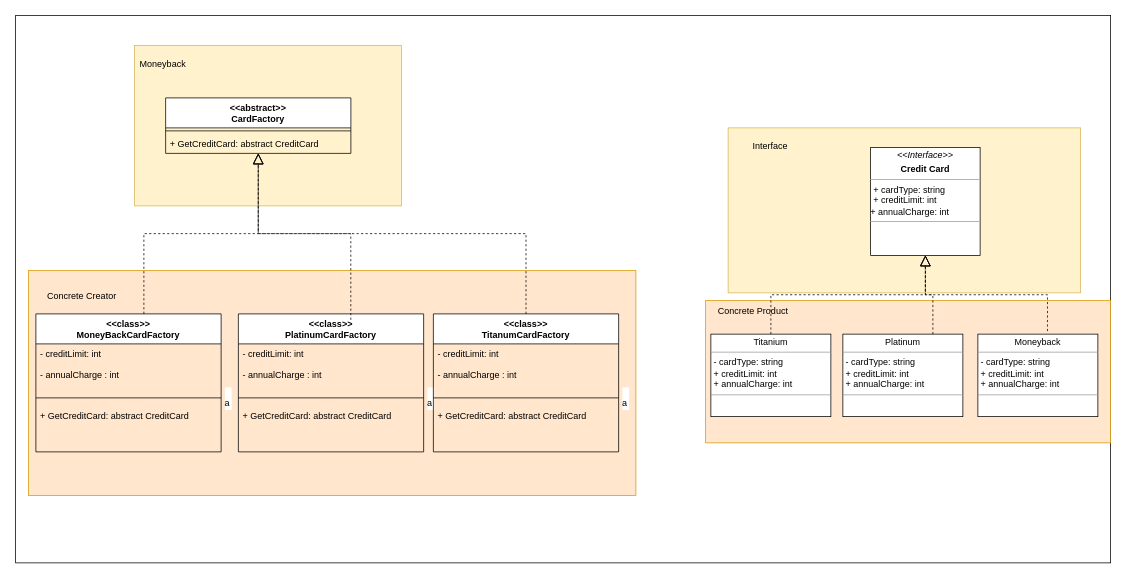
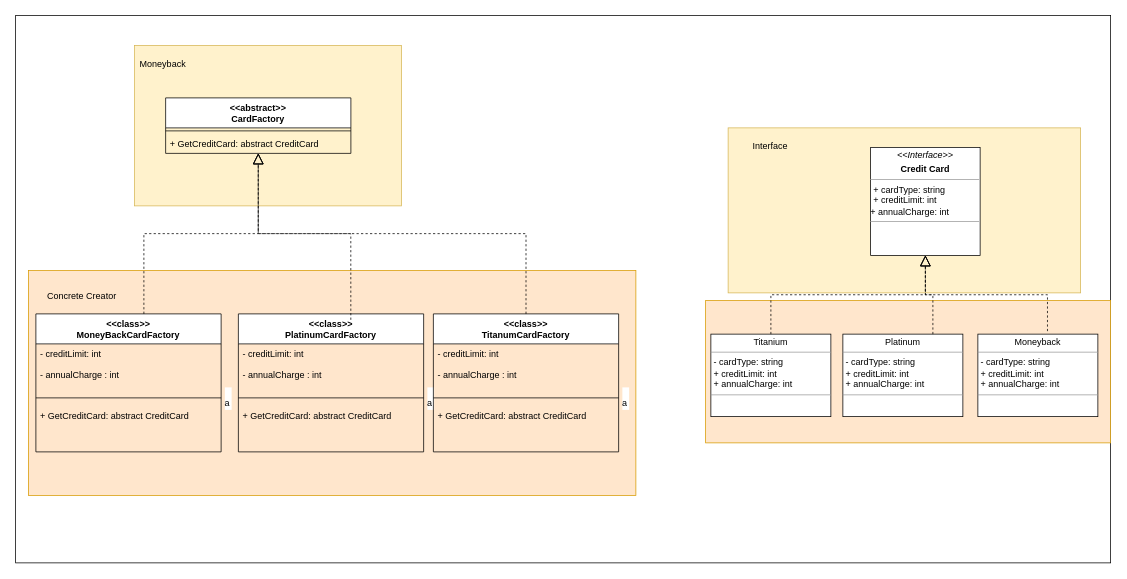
- <mxCell id="17" value="Concrete Product " style="text;html=1;strokeColor=none;fillColor=none;align=center;verticalAlign=middle;whiteSpace=wrap;rounded=0;" vertex="1" parent="1"><mxGeometry x="947" y="400" width="113" height="30" as="geometry" /></mxCell>
